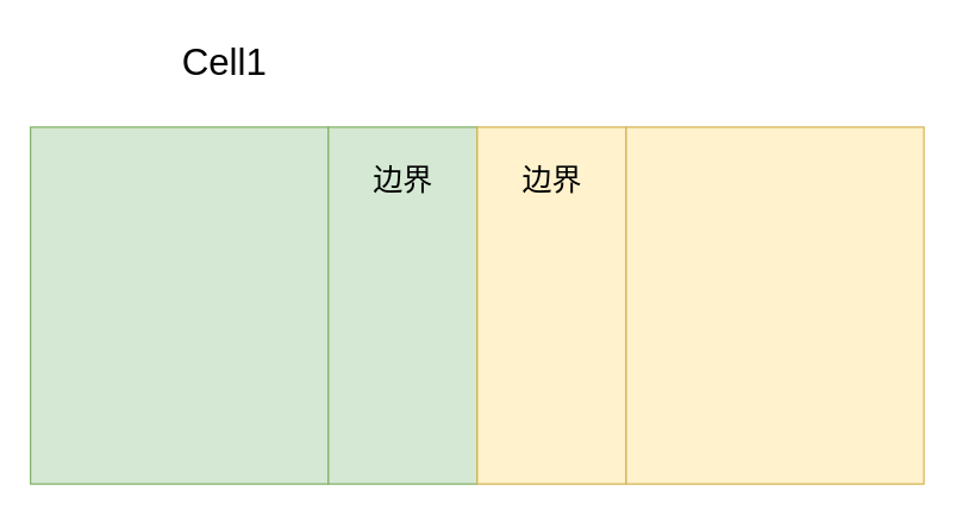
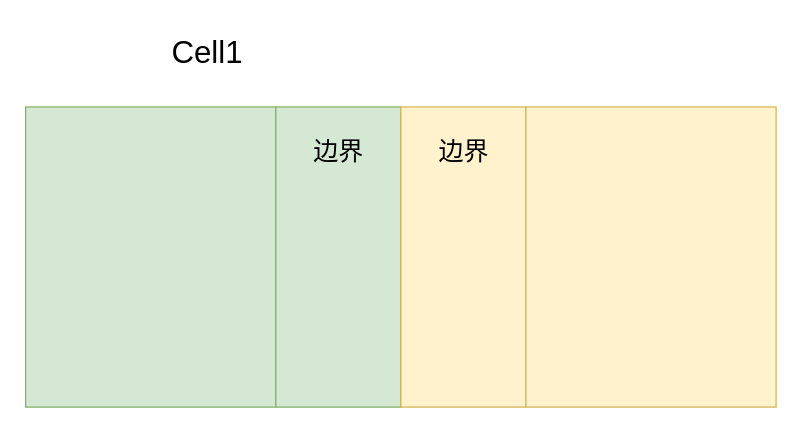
- <mxCell id="6" value="Cell1" style="text;html=1;align=center;verticalAlign=middle;resizable=0;points=[];autosize=1;strokeColor=none;fillColor=none;fontSize=25;" vertex="1" parent="1"><mxGeometry x="110" y="20" width="80" height="40" as="geometry" /></mxCell>
+ <mxCell id="6" value="Cell1" style="text;html=1;align=center;verticalAlign=middle;resizable=0;points=[];autosize=1;strokeColor=none;fillColor=none;fontSize=25;" vertex="1" parent="1"><mxGeometry x="125" y="20" width="80" height="40" as="geometry" /></mxCell>
